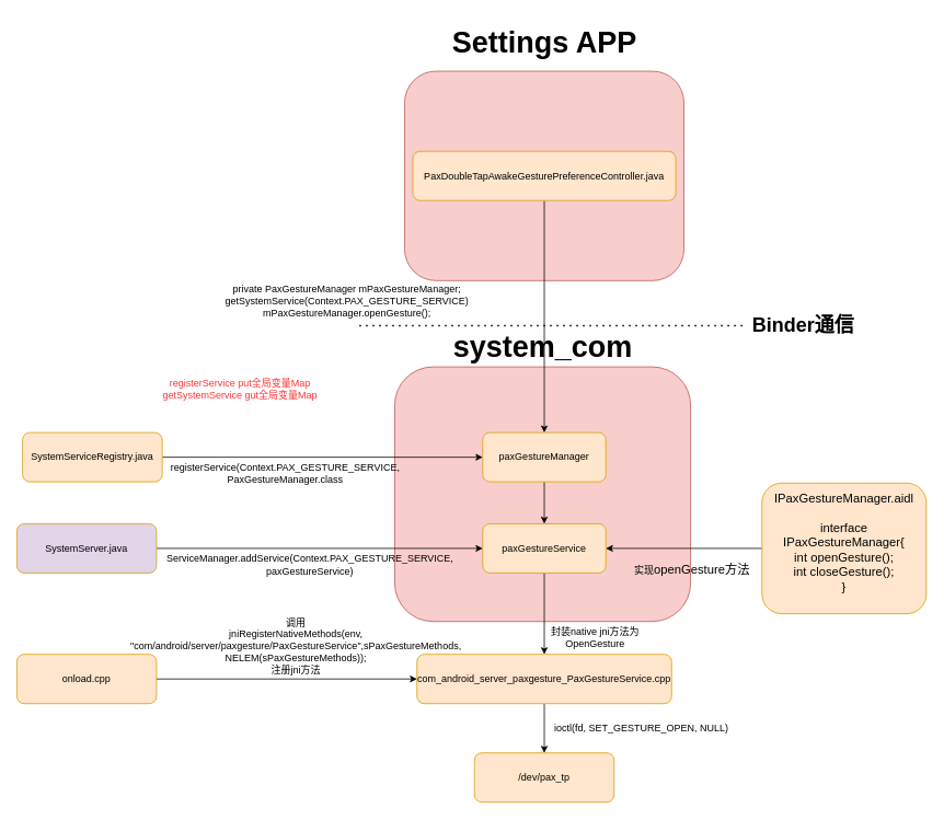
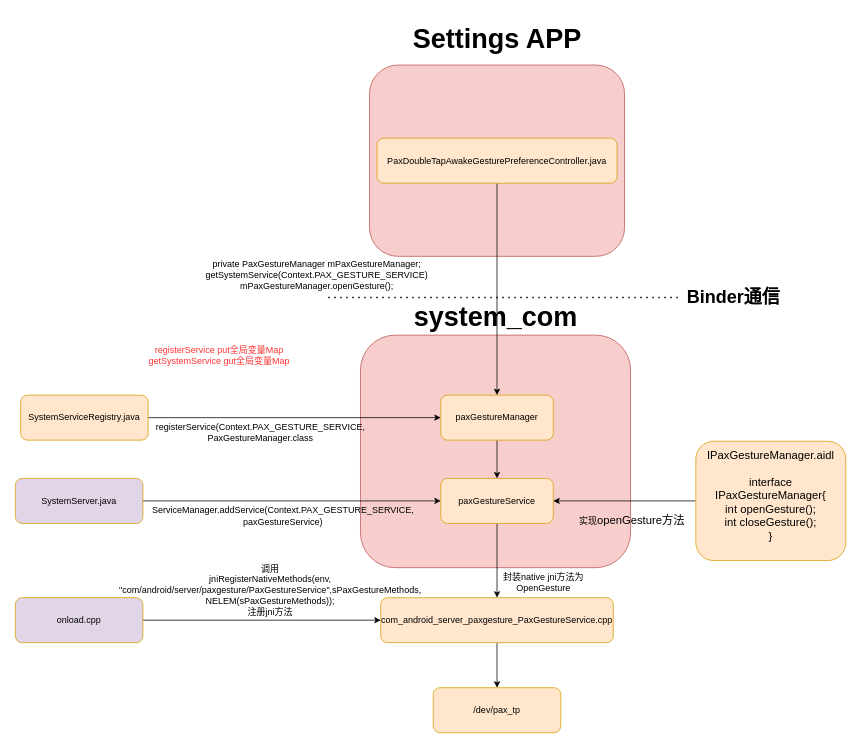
- <mxCell id="21" value="onload.cpp" style="rounded=1;whiteSpace=wrap;html=1;fillColor=#ffe6cc;strokeColor=#d79b00;" vertex="1" parent="1"><mxGeometry x="20" y="780" width="170" height="60" as="geometry" /></mxCell>
+ <mxCell id="21" value="onload.cpp" style="rounded=1;whiteSpace=wrap;html=1;fillColor=#e1d5e7;strokeColor=#d79b00;" vertex="1" parent="1"><mxGeometry x="20" y="780" width="170" height="60" as="geometry" /></mxCell>
- <mxCell id="28" value="ioctl(fd, SET_GESTURE_OPEN, NULL)" style="text;html=1;strokeColor=none;fillColor=none;align=center;verticalAlign=middle;whiteSpace=wrap;rounded=0;" vertex="1" parent="1"><mxGeometry x="667" y="860" width="227" height="20" as="geometry" /></mxCell>
